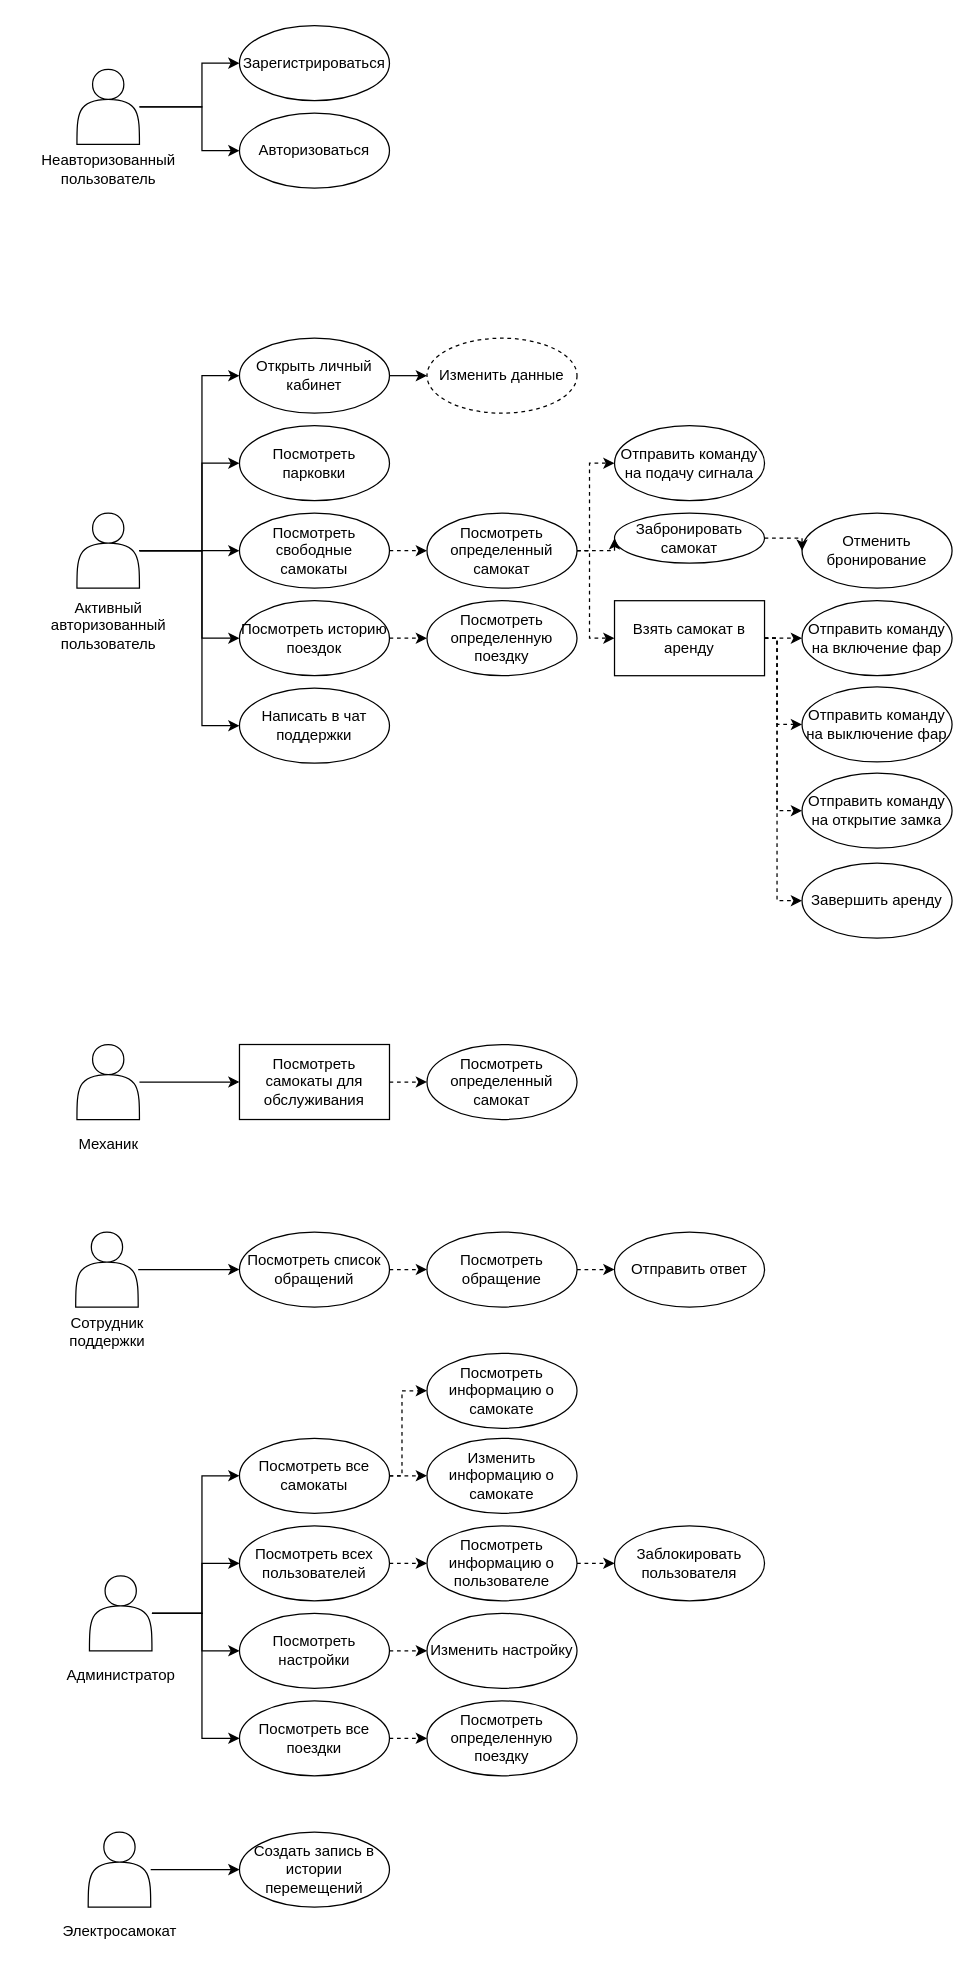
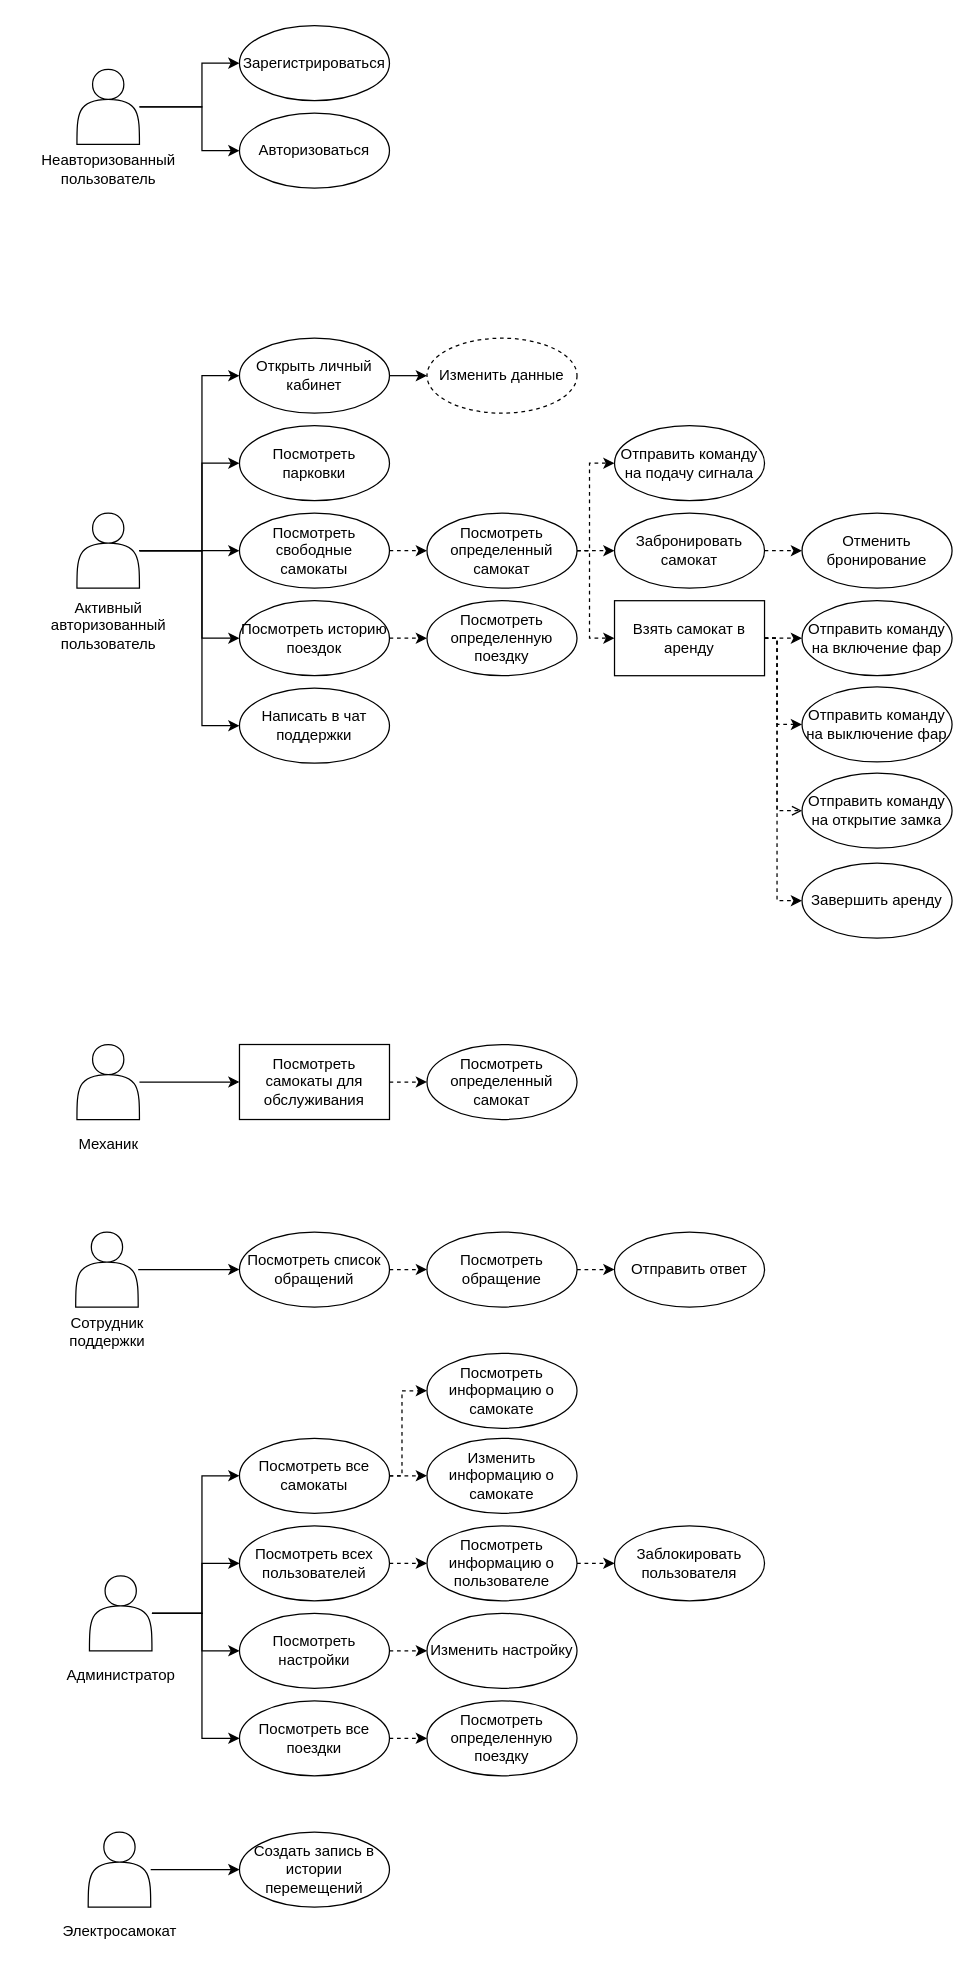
- <mxCell id="68" value="Забронировать самокат" style="ellipse;whiteSpace=wrap;html=1;" parent="1" vertex="1"><mxGeometry x="491" y="410" width="120" height="40" as="geometry" /></mxCell>
+ <mxCell id="68" value="Забронировать самокат" style="ellipse;whiteSpace=wrap;html=1;" parent="1" vertex="1"><mxGeometry x="491" y="410" width="120" height="60" as="geometry" /></mxCell>
- <mxCell id="78" style="edgeStyle=orthogonalEdgeStyle;rounded=0;orthogonalLoop=1;jettySize=auto;html=1;entryX=0;entryY=0.5;entryDx=0;entryDy=0;dashed=1;exitX=1;exitY=0.5;exitDx=0;exitDy=0;" edge="1" parent="1" source="64" target="74"><mxGeometry relative="1" as="geometry"><Array as="points"><mxPoint x="621" y="510" /><mxPoint x="621" y="648" /></Array><mxPoint x="621" y="520" as="sourcePoint" /><mxPoint x="651" y="589" as="targetPoint" /></mxGeometry></mxCell>
+ <mxCell id="78" style="edgeStyle=orthogonalEdgeStyle;rounded=0;orthogonalLoop=1;jettySize=auto;html=1;entryX=0;entryY=0.5;entryDx=0;entryDy=0;dashed=1;exitX=1;exitY=0.5;exitDx=0;exitDy=0;endArrow=open;" edge="1" parent="1" source="64" target="74"><mxGeometry relative="1" as="geometry"><Array as="points"><mxPoint x="621" y="510" /><mxPoint x="621" y="648" /></Array><mxPoint x="621" y="520" as="sourcePoint" /><mxPoint x="651" y="589" as="targetPoint" /></mxGeometry></mxCell>
